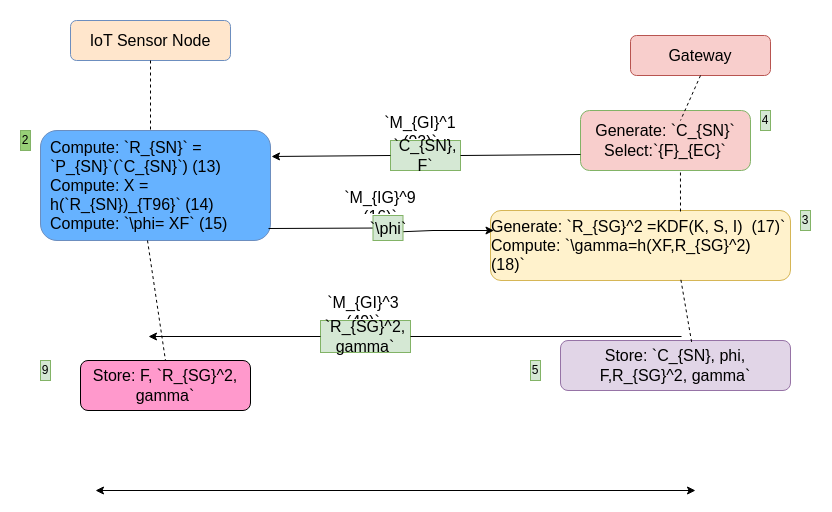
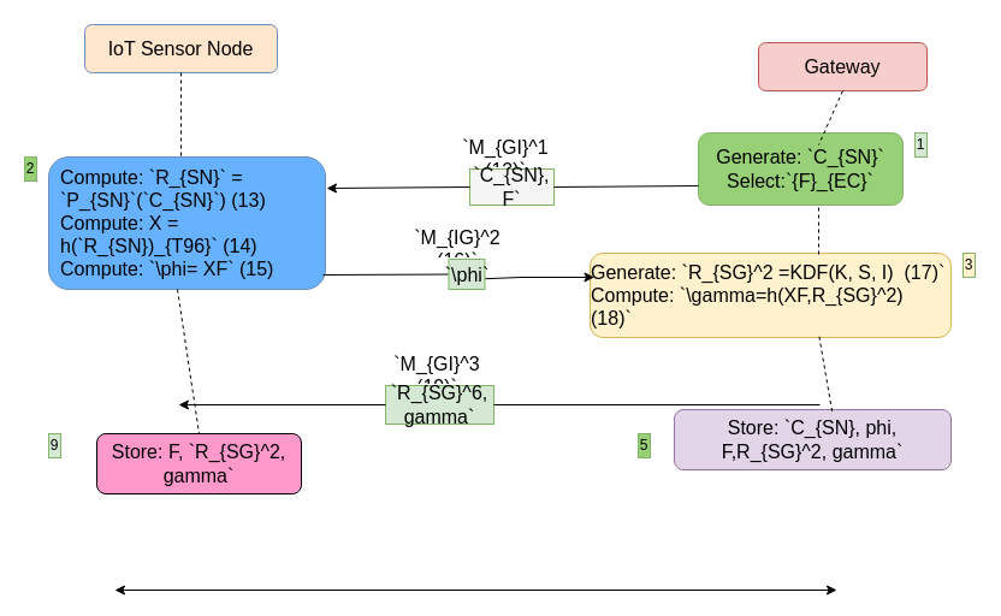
- <mxCell id="21" value="4" style="rounded=0;whiteSpace=wrap;html=1;fillColor=#d5e8d4;strokeColor=#82b366;" parent="1" vertex="1"><mxGeometry x="760" y="110" width="10" height="20" as="geometry" /></mxCell>
+ <mxCell id="21" value="1" style="rounded=0;whiteSpace=wrap;html=1;fillColor=#d5e8d4;strokeColor=#82b366;" parent="1" vertex="1"><mxGeometry x="760" y="110" width="10" height="20" as="geometry" /></mxCell>
- <mxCell id="26" value="&lt;font style=&quot;font-size: 16px;&quot;&gt;`M_{GI}^1 (92)`&lt;/font&gt;" style="text;html=1;strokeColor=none;fillColor=none;align=center;verticalAlign=middle;whiteSpace=wrap;overflow=hidden;" parent="1" vertex="1"><mxGeometry x="380" y="110" width="80" height="30" as="geometry" /></mxCell>
+ <mxCell id="26" value="&lt;font style=&quot;font-size: 16px;&quot;&gt;`M_{GI}^1 (12)`&lt;/font&gt;" style="text;html=1;strokeColor=none;fillColor=none;align=center;verticalAlign=middle;whiteSpace=wrap;overflow=hidden;" parent="1" vertex="1"><mxGeometry x="380" y="110" width="80" height="30" as="geometry" /></mxCell>
- <mxCell id="5" value="&lt;font style=&quot;font-size: 16px;&quot;&gt;Generate: `C_{SN}`&lt;br&gt;Select:`{F}_{EC}`&lt;/font&gt;" style="rounded=1;whiteSpace=wrap;html=1;fillColor=#f8cecc;strokeColor=#82b366;align=center;" parent="1" vertex="1"><mxGeometry x="580" y="110" width="170" height="60" as="geometry" /></mxCell>
+ <mxCell id="5" value="&lt;font style=&quot;font-size: 16px;&quot;&gt;Generate: `C_{SN}`&lt;br&gt;Select:`{F}_{EC}`&lt;/font&gt;" style="rounded=1;whiteSpace=wrap;html=1;fillColor=#97D077;strokeColor=#82b366;align=center;" parent="1" vertex="1"><mxGeometry x="580" y="110" width="170" height="60" as="geometry" /></mxCell>
- <mxCell id="9" value="&lt;font style=&quot;font-size: 16px;&quot;&gt;`C_{SN}, F`&lt;/font&gt;" style="rounded=0;whiteSpace=wrap;html=1;fillColor=#d5e8d4;strokeColor=#82b366;" parent="1" vertex="1"><mxGeometry x="390" y="140" width="70" height="30" as="geometry" /></mxCell>
+ <mxCell id="9" value="&lt;font style=&quot;font-size: 16px;&quot;&gt;`C_{SN}, F`&lt;/font&gt;" style="rounded=0;whiteSpace=wrap;html=1;fillColor=#f5f5f5;strokeColor=#82b366;" parent="1" vertex="1"><mxGeometry x="390" y="140" width="70" height="30" as="geometry" /></mxCell>
- <mxCell id="27" value="&lt;font style=&quot;font-size: 16px;&quot;&gt;`M_{IG}^9 (16)`&lt;/font&gt;" style="text;html=1;strokeColor=none;fillColor=none;align=center;verticalAlign=middle;whiteSpace=wrap;overflow=hidden;" parent="1" vertex="1"><mxGeometry x="340" y="185" width="80" height="30" as="geometry" /></mxCell>
+ <mxCell id="27" value="&lt;font style=&quot;font-size: 16px;&quot;&gt;`M_{IG}^2 (16)`&lt;/font&gt;" style="text;html=1;strokeColor=none;fillColor=none;align=center;verticalAlign=middle;whiteSpace=wrap;overflow=hidden;" parent="1" vertex="1"><mxGeometry x="340" y="185" width="80" height="30" as="geometry" /></mxCell>
- <mxCell id="23" value="3" style="rounded=0;whiteSpace=wrap;html=1;fillColor=#d5e8d4;strokeColor=#82b366;" parent="1" vertex="1"><mxGeometry x="800" y="210" width="10" height="20" as="geometry" /></mxCell>
+ <mxCell id="23" value="3" style="rounded=0;whiteSpace=wrap;html=1;fillColor=#fff2cc;strokeColor=#82b366;" parent="1" vertex="1"><mxGeometry x="800" y="210" width="10" height="20" as="geometry" /></mxCell>
- <mxCell id="28" value="&lt;font style=&quot;font-size: 16px;&quot;&gt;`M_{GI}^3 (49)`&lt;/font&gt;" style="text;html=1;strokeColor=none;fillColor=none;align=center;verticalAlign=middle;whiteSpace=wrap;overflow=hidden;" parent="1" vertex="1"><mxGeometry x="322.5" y="290" width="80" height="30" as="geometry" /></mxCell>
+ <mxCell id="28" value="&lt;font style=&quot;font-size: 16px;&quot;&gt;`M_{GI}^3 (19)`&lt;/font&gt;" style="text;html=1;strokeColor=none;fillColor=none;align=center;verticalAlign=middle;whiteSpace=wrap;overflow=hidden;" parent="1" vertex="1"><mxGeometry x="322.5" y="290" width="80" height="30" as="geometry" /></mxCell>
- <mxCell id="10" value="&lt;font style=&quot;font-size: 16px;&quot;&gt;`R_{SG}^2, gamma`&lt;/font&gt;" style="rounded=0;whiteSpace=wrap;html=1;fillColor=#d5e8d4;strokeColor=#82b366;" parent="1" vertex="1"><mxGeometry x="320" y="320" width="90" height="32" as="geometry" /></mxCell>
+ <mxCell id="10" value="&lt;font style=&quot;font-size: 16px;&quot;&gt;`R_{SG}^6, gamma`&lt;/font&gt;" style="rounded=0;whiteSpace=wrap;html=1;fillColor=#d5e8d4;strokeColor=#82b366;" parent="1" vertex="1"><mxGeometry x="320" y="320" width="90" height="32" as="geometry" /></mxCell>
- <mxCell id="25" value="5" style="rounded=0;whiteSpace=wrap;html=1;fillColor=#d5e8d4;strokeColor=#82b366;" parent="1" vertex="1"><mxGeometry x="530" y="360" width="10" height="20" as="geometry" /></mxCell>
+ <mxCell id="25" value="5" style="rounded=0;whiteSpace=wrap;html=1;fillColor=#97d077;strokeColor=#82b366;" parent="1" vertex="1"><mxGeometry x="530" y="360" width="10" height="20" as="geometry" /></mxCell>
